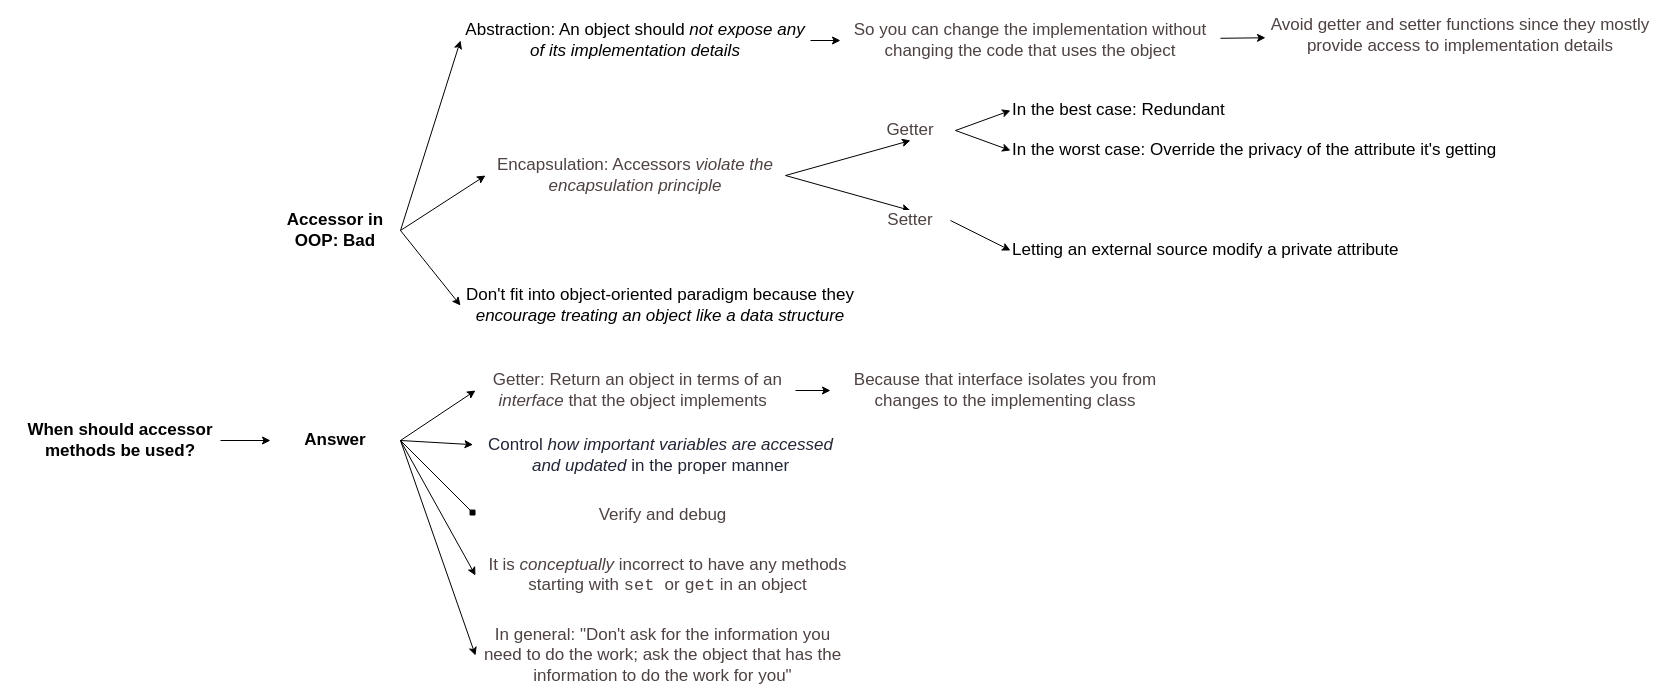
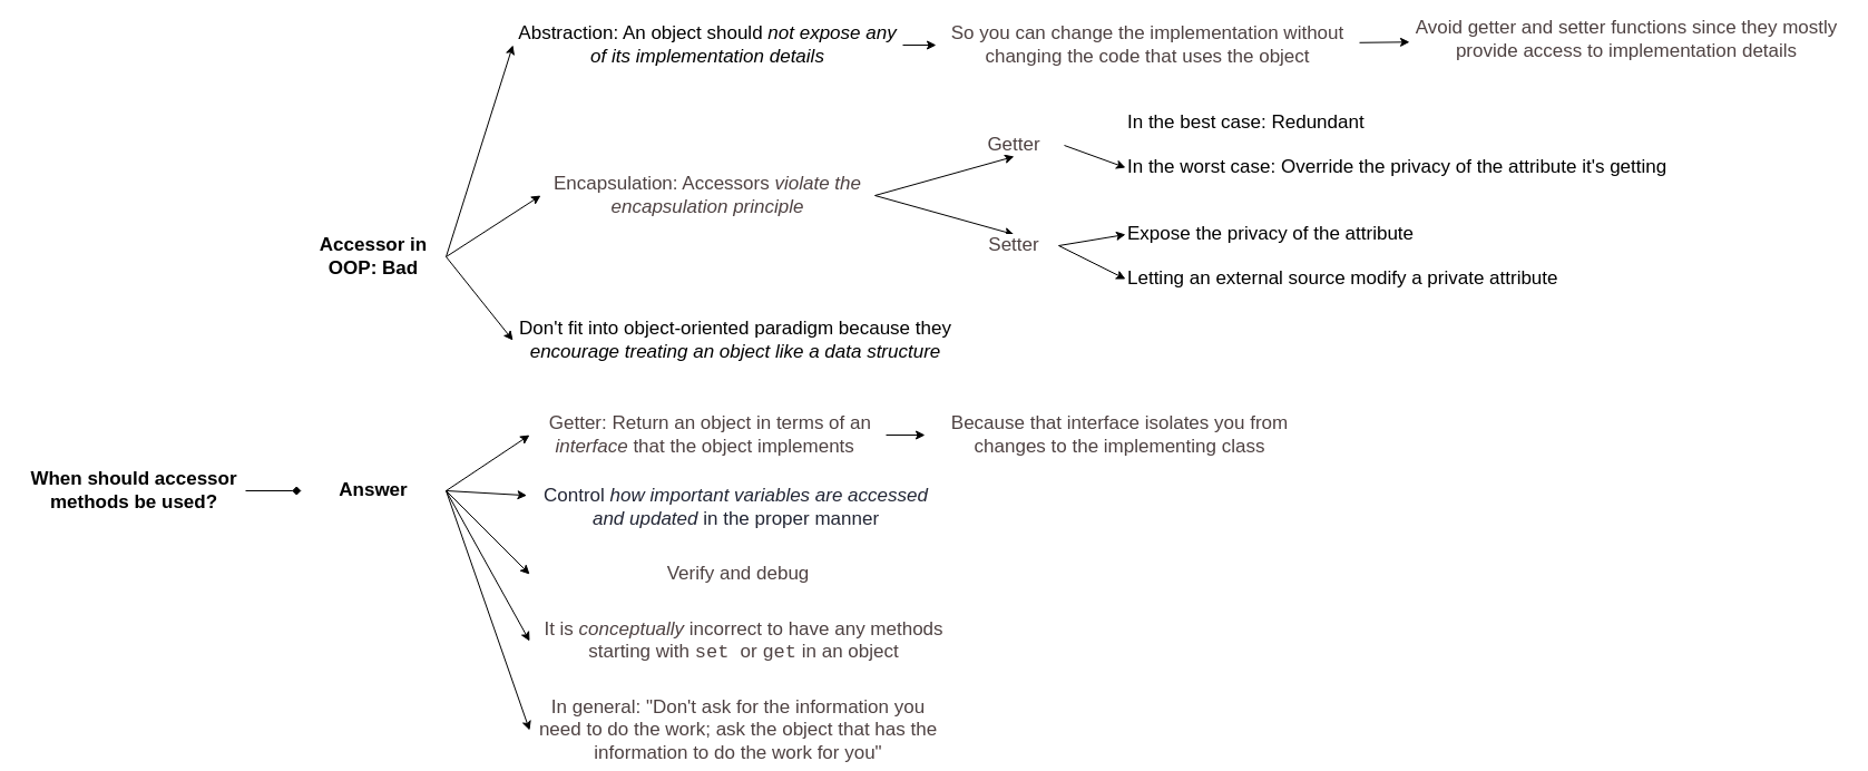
- <mxCell id="17" style="edgeStyle=none;rounded=0;orthogonalLoop=1;jettySize=auto;html=1;exitX=1;exitY=0.5;exitDx=0;exitDy=0;entryX=0;entryY=0.5;entryDx=0;entryDy=0;fontSize=17;fontFamily=Helvetica;" parent="1" source="19" target="20" edge="1"><mxGeometry relative="1" as="geometry" /></mxCell>
+ <mxCell id="25" value="Expose the privacy of the attribute" style="text;html=1;strokeColor=none;fillColor=none;align=left;verticalAlign=middle;whiteSpace=wrap;rounded=0;fontSize=17;fontFamily=Helvetica;" parent="1" vertex="1"><mxGeometry x="1010" y="200" width="470" height="20" as="geometry" /></mxCell>
+ <mxCell id="22" style="edgeStyle=none;rounded=0;orthogonalLoop=1;jettySize=auto;html=1;exitX=1;exitY=0.5;exitDx=0;exitDy=0;entryX=0;entryY=0.5;entryDx=0;entryDy=0;fontSize=17;fontFamily=Helvetica;" parent="1" source="24" target="25" edge="1"><mxGeometry relative="1" as="geometry" /></mxCell>
- <mxCell id="2" style="edgeStyle=none;rounded=0;orthogonalLoop=1;jettySize=auto;html=1;exitX=1;exitY=0.5;exitDx=0;exitDy=0;fontSize=17;fontFamily=Helvetica;" parent="1" source="3" target="32" edge="1"><mxGeometry relative="1" as="geometry" /></mxCell>
+ <mxCell id="2" style="edgeStyle=none;rounded=0;orthogonalLoop=1;jettySize=auto;html=1;exitX=1;exitY=0.5;exitDx=0;exitDy=0;fontSize=17;fontFamily=Helvetica;endArrow=diamond;" parent="1" source="3" target="32" edge="1"><mxGeometry relative="1" as="geometry" /></mxCell>
- <mxCell id="28" style="edgeStyle=none;rounded=0;orthogonalLoop=1;jettySize=auto;html=1;exitX=1;exitY=0.5;exitDx=0;exitDy=0;entryX=0;entryY=0.5;entryDx=0;entryDy=0;fontSize=17;fontFamily=Helvetica;endArrow=diamond;" parent="1" source="32" target="36" edge="1"><mxGeometry relative="1" as="geometry" /></mxCell>
+ <mxCell id="28" style="edgeStyle=none;rounded=0;orthogonalLoop=1;jettySize=auto;html=1;exitX=1;exitY=0.5;exitDx=0;exitDy=0;entryX=0;entryY=0.5;entryDx=0;entryDy=0;fontSize=17;fontFamily=Helvetica;" parent="1" source="32" target="36" edge="1"><mxGeometry relative="1" as="geometry" /></mxCell>
